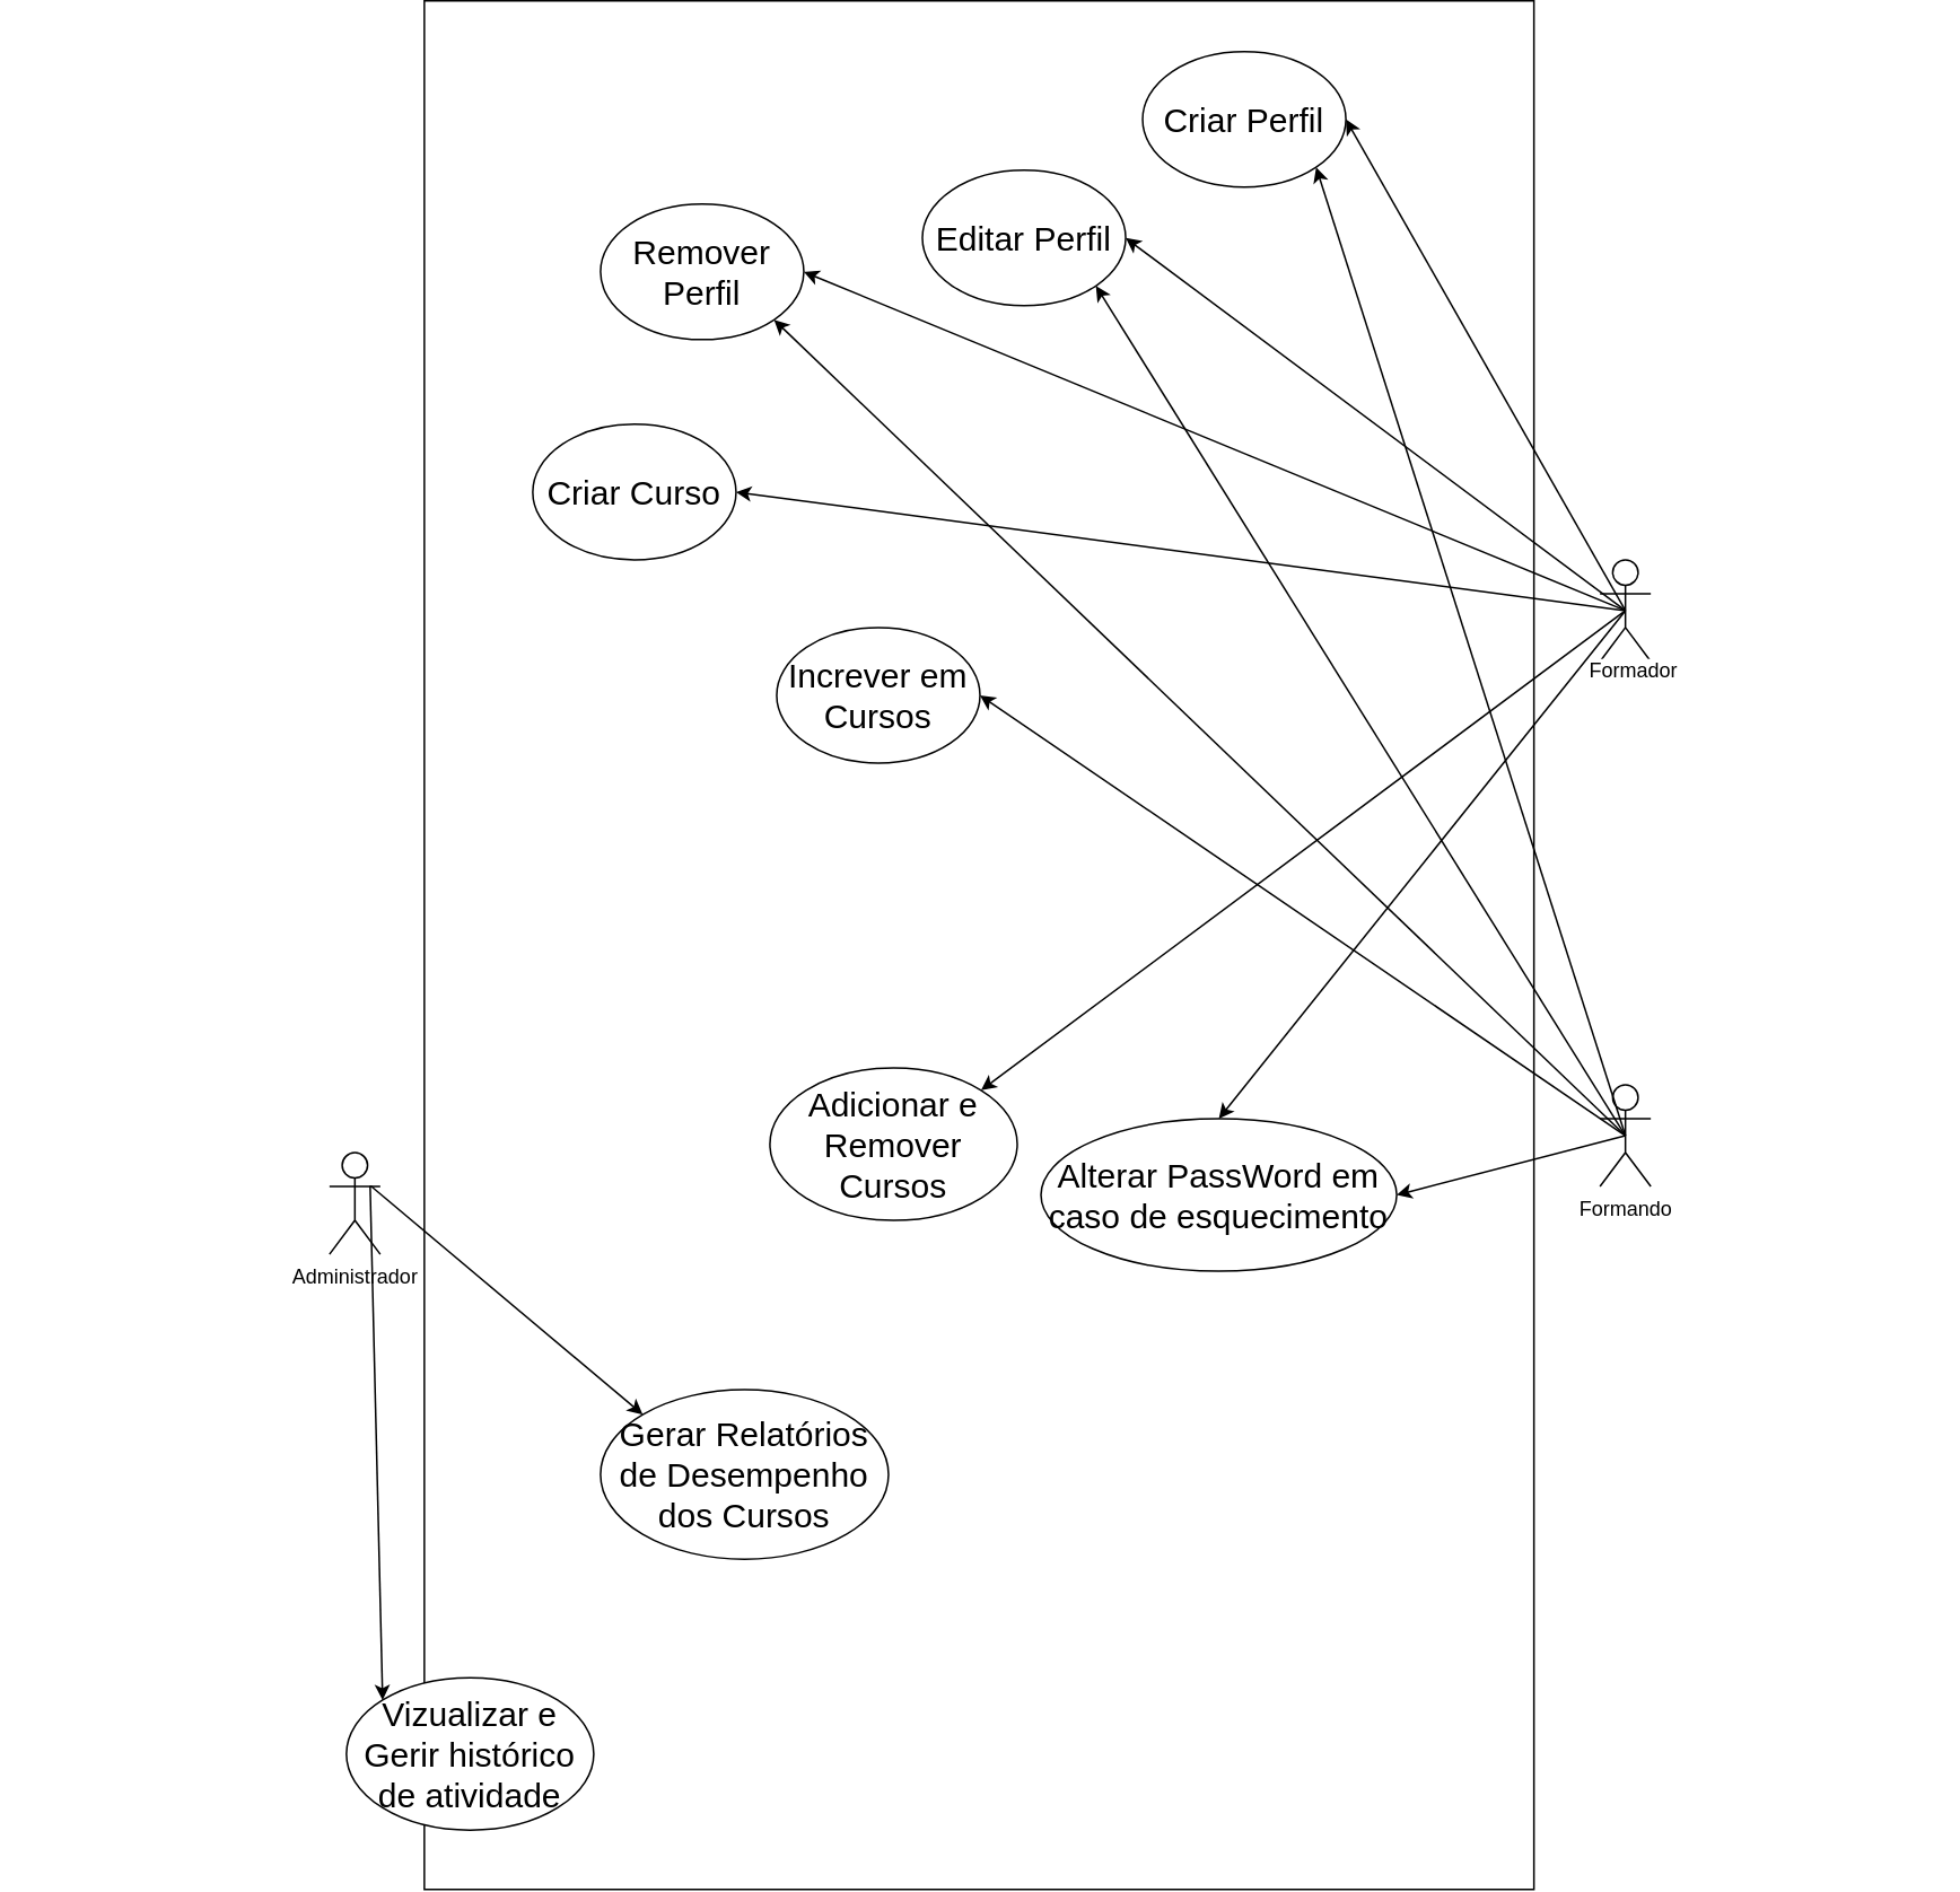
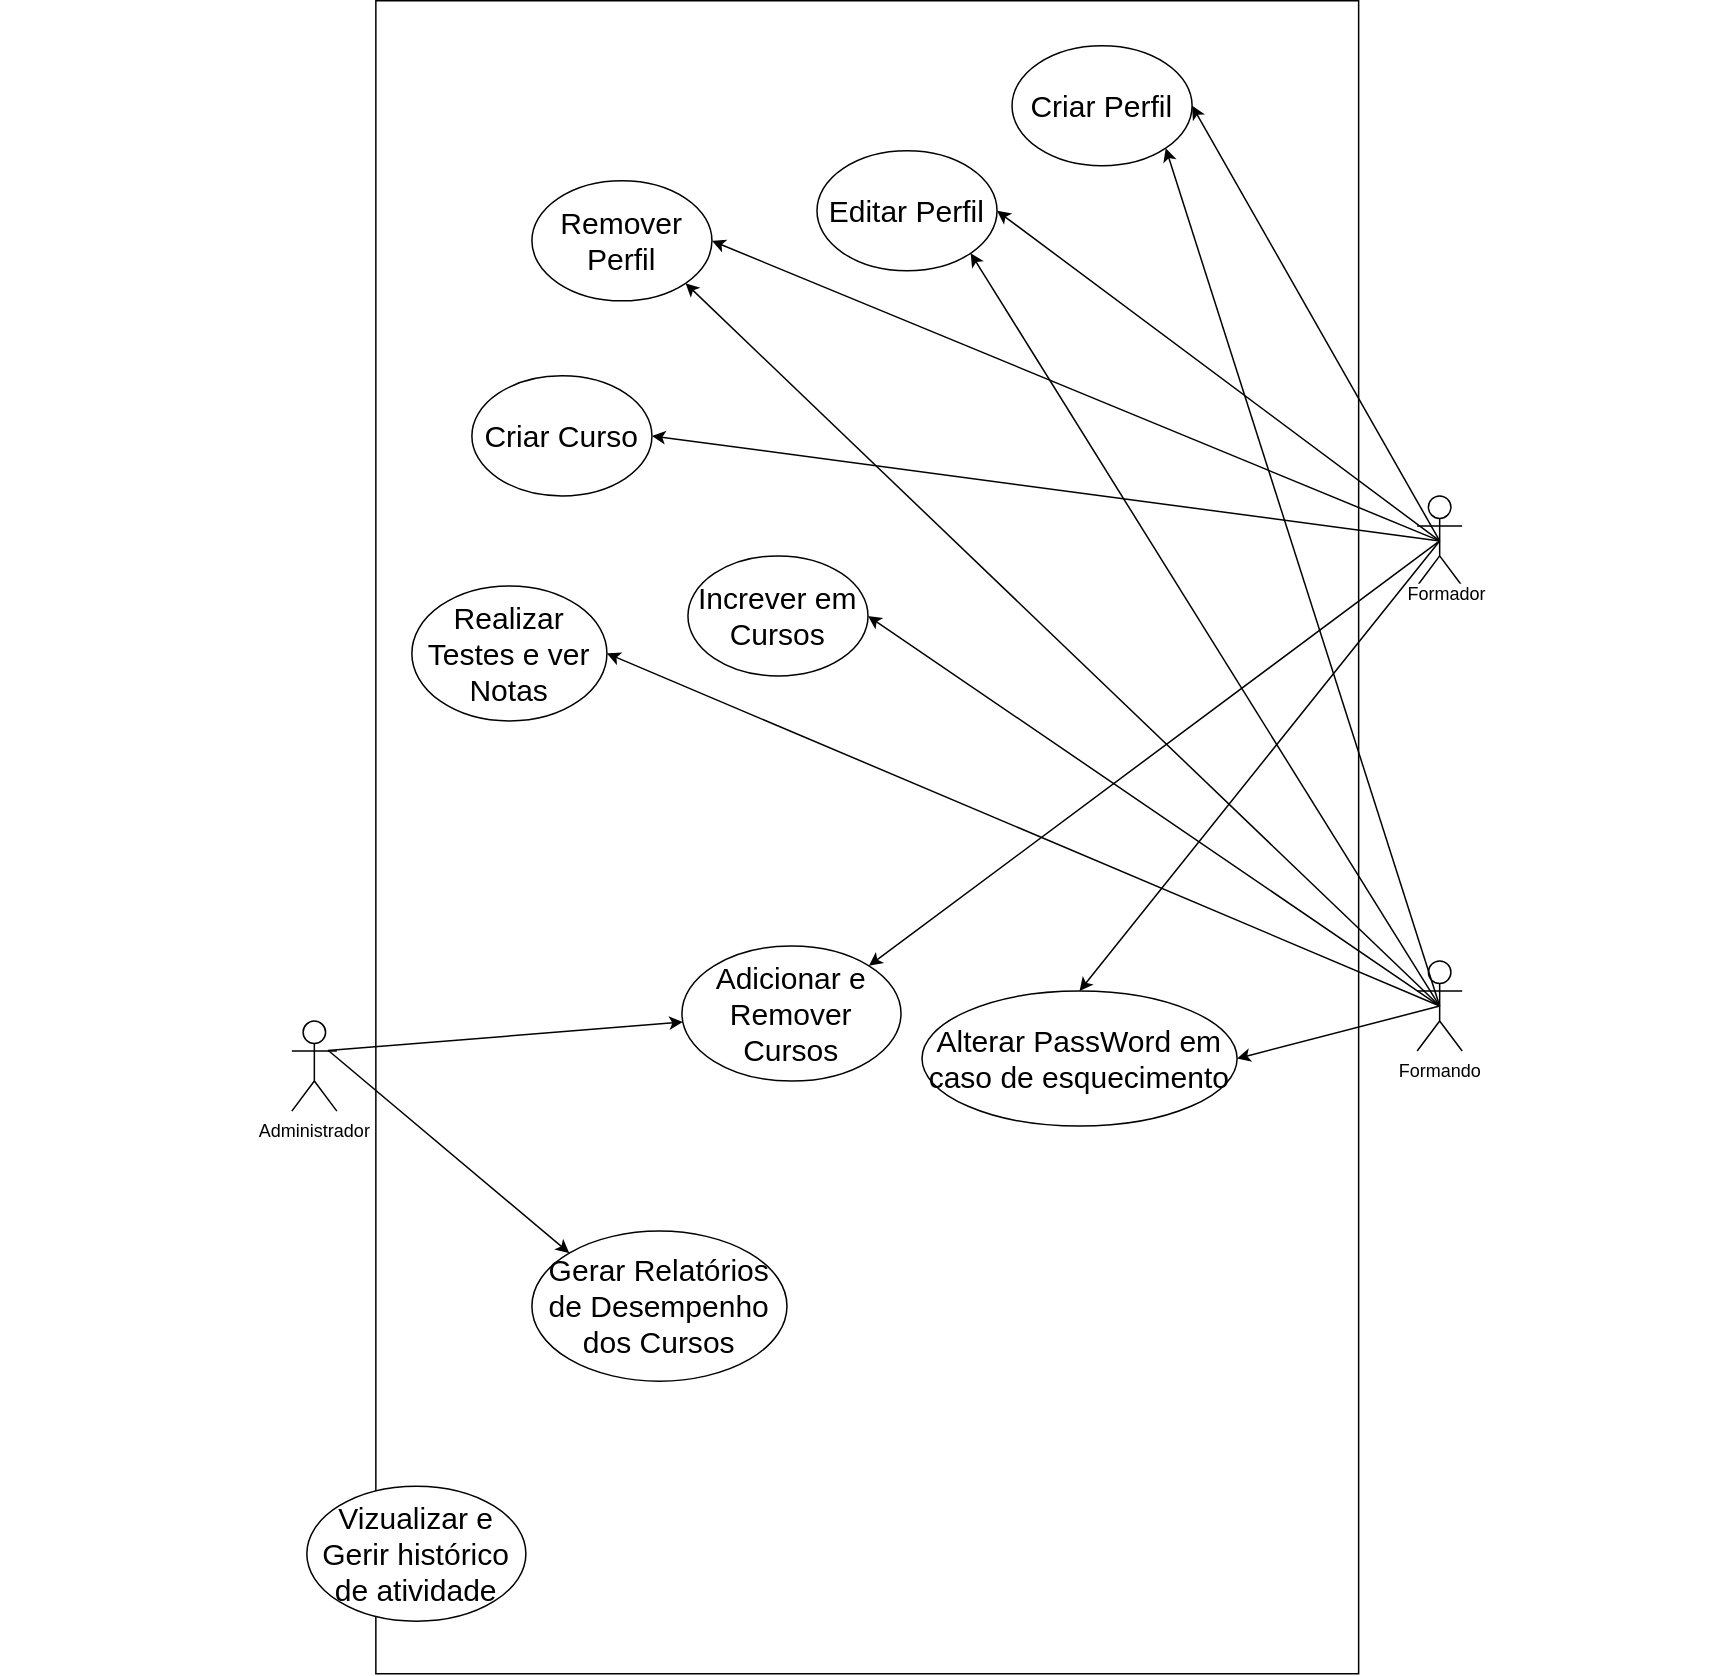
+ <mxCell id="19" value="&lt;span style=&quot;font-size: 20px;&quot;&gt;Realizar Testes e ver Notas&lt;/span&gt;" style="ellipse;whiteSpace=wrap;html=1;" parent="1" vertex="1"><mxGeometry x="274" y="380" width="130" height="90" as="geometry" /></mxCell>
+ <mxCell id="20" value="" style="endArrow=classic;html=1;rounded=0;exitX=0.5;exitY=0.5;exitDx=0;exitDy=0;exitPerimeter=0;entryX=1;entryY=0.5;entryDx=0;entryDy=0;" parent="1" source="5" target="19" edge="1"><mxGeometry width="50" height="50" relative="1" as="geometry"><mxPoint x="923" y="841" as="sourcePoint" /><mxPoint x="554" y="545" as="targetPoint" /><Array as="points" /></mxGeometry></mxCell>
- <mxCell id="24" value="" style="endArrow=classic;html=1;rounded=0;exitX=0.8;exitY=0.328;exitDx=0;exitDy=0;exitPerimeter=0;entryX=0;entryY=0;entryDx=0;entryDy=0;" parent="1" source="4" target="23" edge="1"><mxGeometry width="50" height="50" relative="1" as="geometry"><mxPoint x="784" y="560" as="sourcePoint" /><mxPoint x="834" y="510" as="targetPoint" /></mxGeometry></mxCell>
+ <mxCell id="24" value="" style="endArrow=classic;html=1;rounded=0;exitX=0.8;exitY=0.328;exitDx=0;exitDy=0;exitPerimeter=0;" parent="1" source="4" target="21" edge="1"><mxGeometry width="50" height="50" relative="1" as="geometry"><mxPoint x="784" y="560" as="sourcePoint" /><mxPoint x="834" y="510" as="targetPoint" /></mxGeometry></mxCell>
